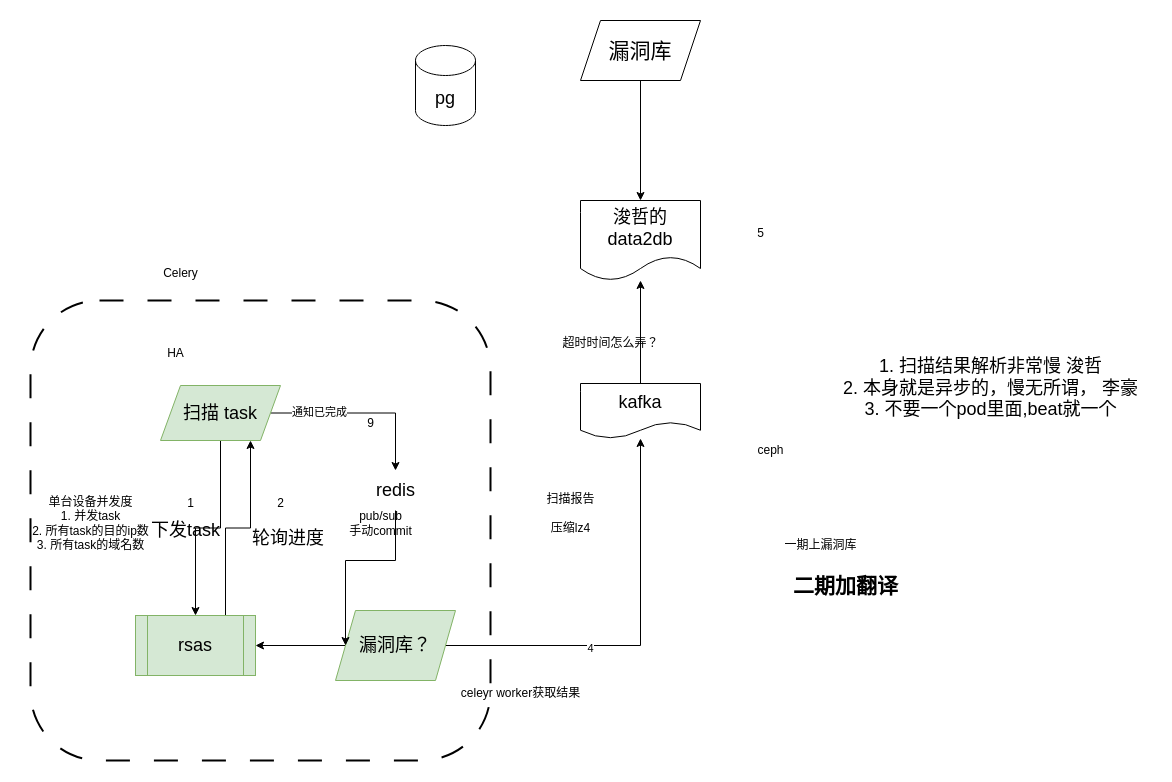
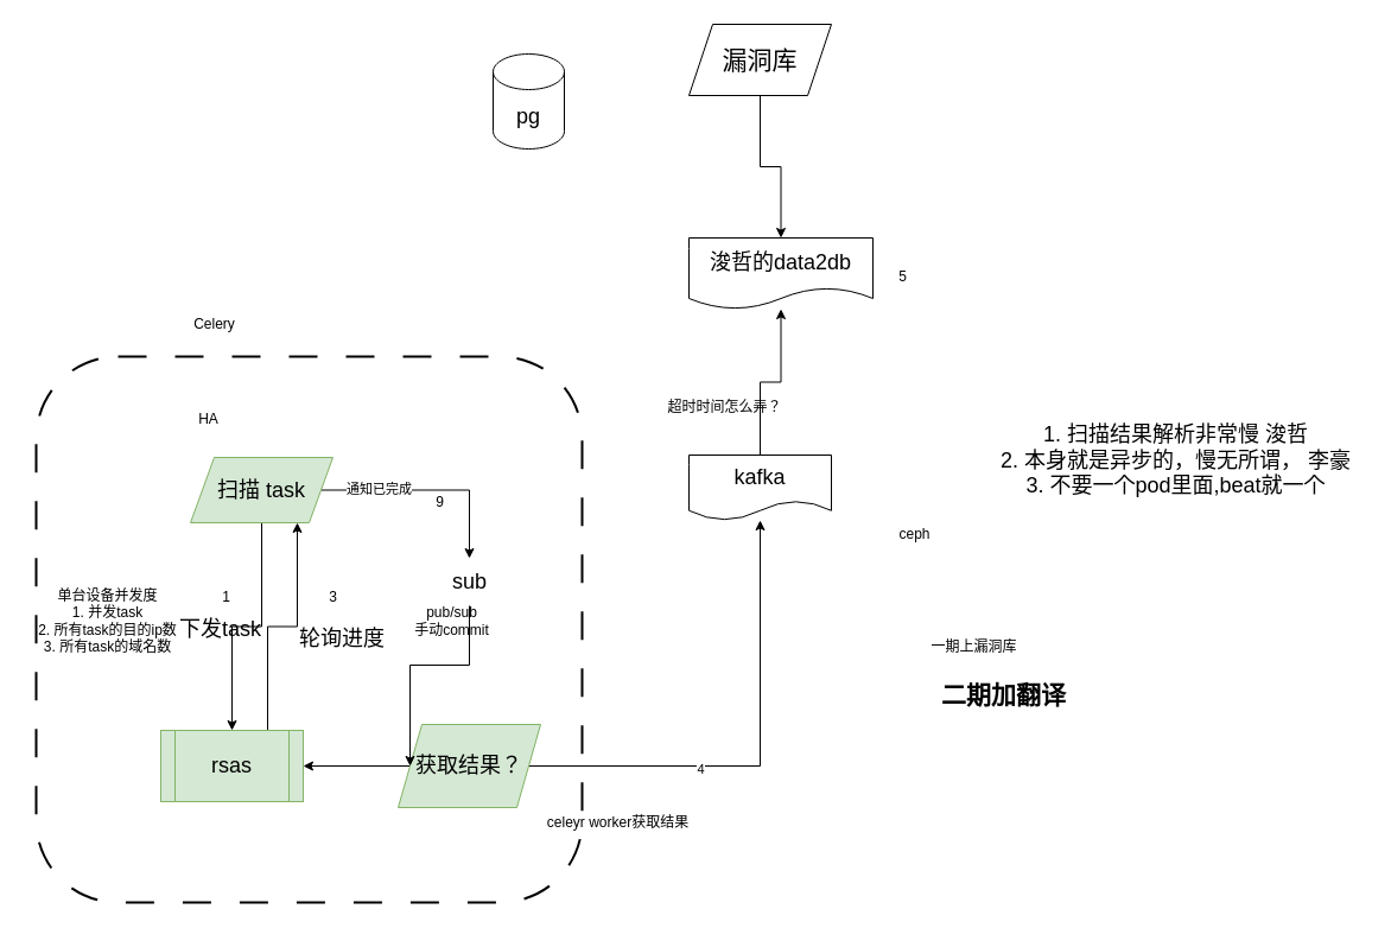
- <mxCell id="12" value="浚哲的data2db" style="shape=document;whiteSpace=wrap;html=1;boundedLbl=1;fontSize=18;" vertex="1" parent="1"><mxGeometry x="580" y="200" width="120" height="80" as="geometry" /></mxCell>
+ <mxCell id="12" value="浚哲的data2db" style="shape=document;whiteSpace=wrap;html=1;boundedLbl=1;fontSize=18;" vertex="1" parent="1"><mxGeometry x="580" y="200" width="155" height="60" as="geometry" /></mxCell>
- <mxCell id="20" value="redis" style="text;html=1;align=center;verticalAlign=middle;resizable=0;points=[];autosize=1;strokeColor=none;fillColor=none;fontSize=18;" vertex="1" parent="1"><mxGeometry x="365" y="470" width="60" height="40" as="geometry" /></mxCell>
+ <mxCell id="20" value="sub" style="text;html=1;align=center;verticalAlign=middle;resizable=0;points=[];autosize=1;strokeColor=none;fillColor=none;fontSize=18;" vertex="1" parent="1"><mxGeometry x="365" y="470" width="60" height="40" as="geometry" /></mxCell>
- <mxCell id="23" value="2" style="text;html=1;align=center;verticalAlign=middle;resizable=0;points=[];autosize=1;strokeColor=none;fillColor=none;" vertex="1" parent="1"><mxGeometry x="265" y="488" width="30" height="30" as="geometry" /></mxCell>
+ <mxCell id="23" value="3" style="text;html=1;align=center;verticalAlign=middle;resizable=0;points=[];autosize=1;strokeColor=none;fillColor=none;" vertex="1" parent="1"><mxGeometry x="265" y="488" width="30" height="30" as="geometry" /></mxCell>
- <mxCell id="24" value="扫描报告&lt;br&gt;&lt;br&gt;压缩lz4" style="text;html=1;align=center;verticalAlign=middle;resizable=0;points=[];autosize=1;strokeColor=none;fillColor=none;" vertex="1" parent="1"><mxGeometry x="535" y="483" width="70" height="60" as="geometry" /></mxCell>
- <mxCell id="18" value="漏洞库？" style="shape=parallelogram;perimeter=parallelogramPerimeter;whiteSpace=wrap;html=1;fixedSize=1;fontSize=18;fillColor=#d5e8d4;strokeColor=#82b366;" vertex="1" parent="1"><mxGeometry x="335" y="610" width="120" height="70" as="geometry" /></mxCell>
+ <mxCell id="18" value="获取结果？" style="shape=parallelogram;perimeter=parallelogramPerimeter;whiteSpace=wrap;html=1;fixedSize=1;fontSize=18;fillColor=#d5e8d4;strokeColor=#82b366;" vertex="1" parent="1"><mxGeometry x="335" y="610" width="120" height="70" as="geometry" /></mxCell>
